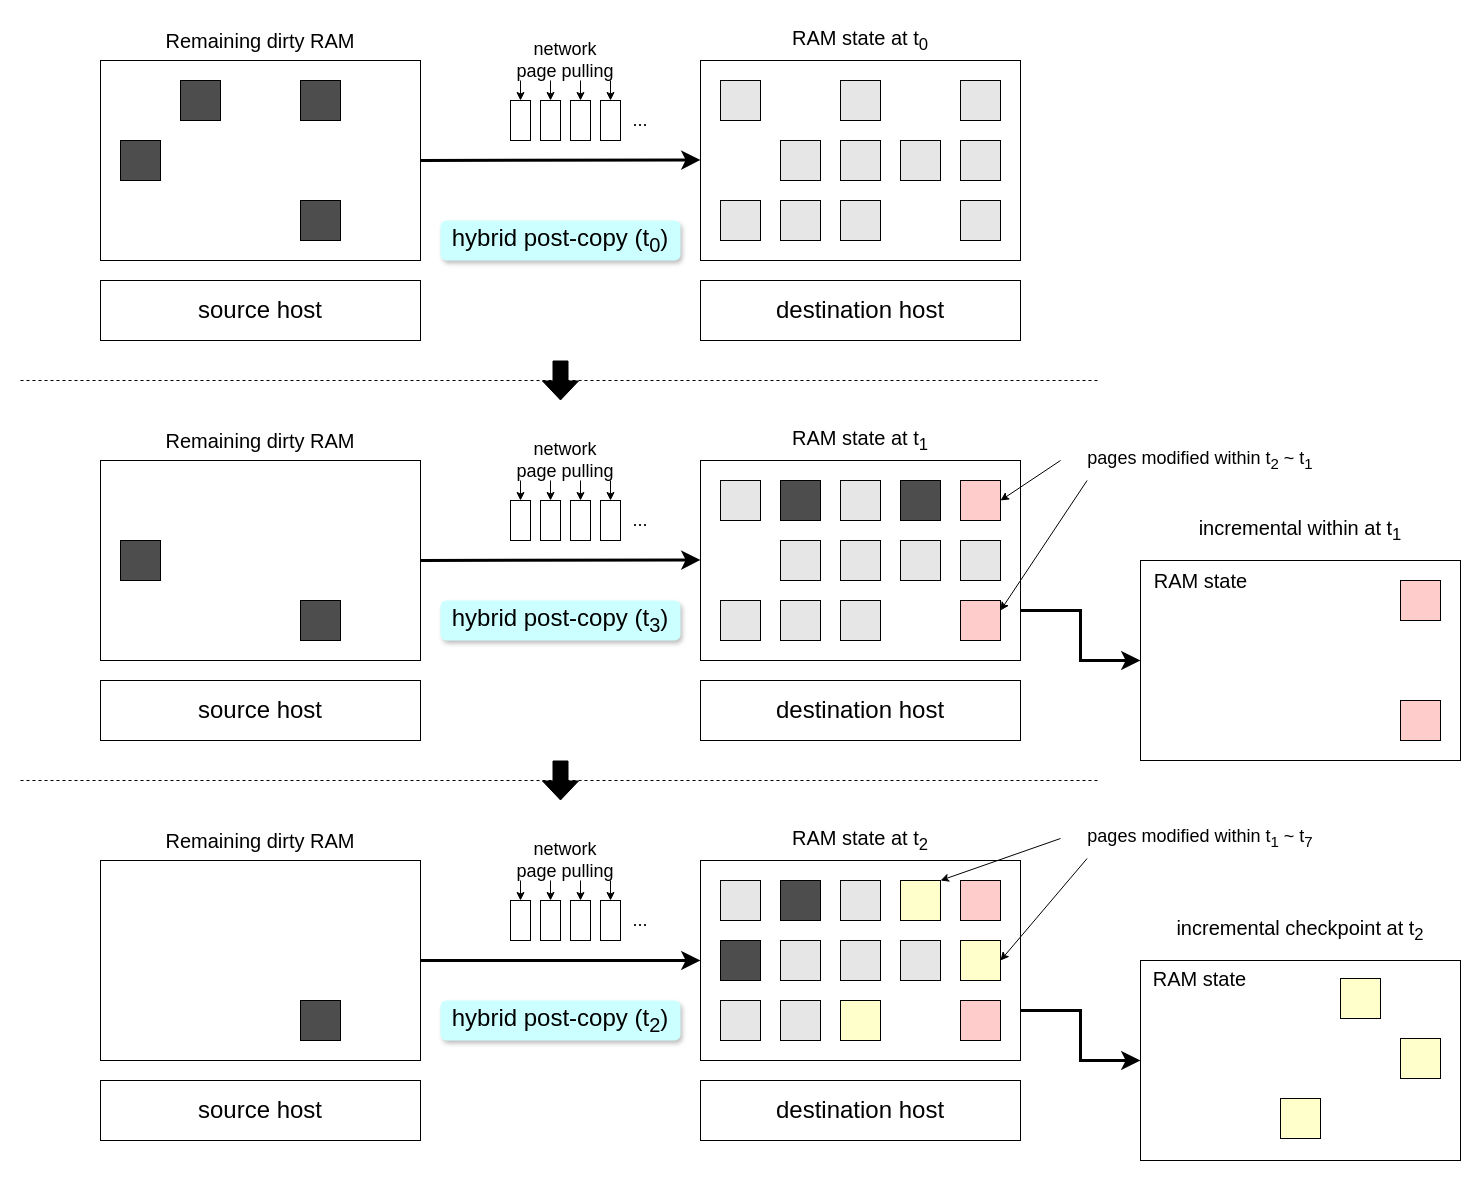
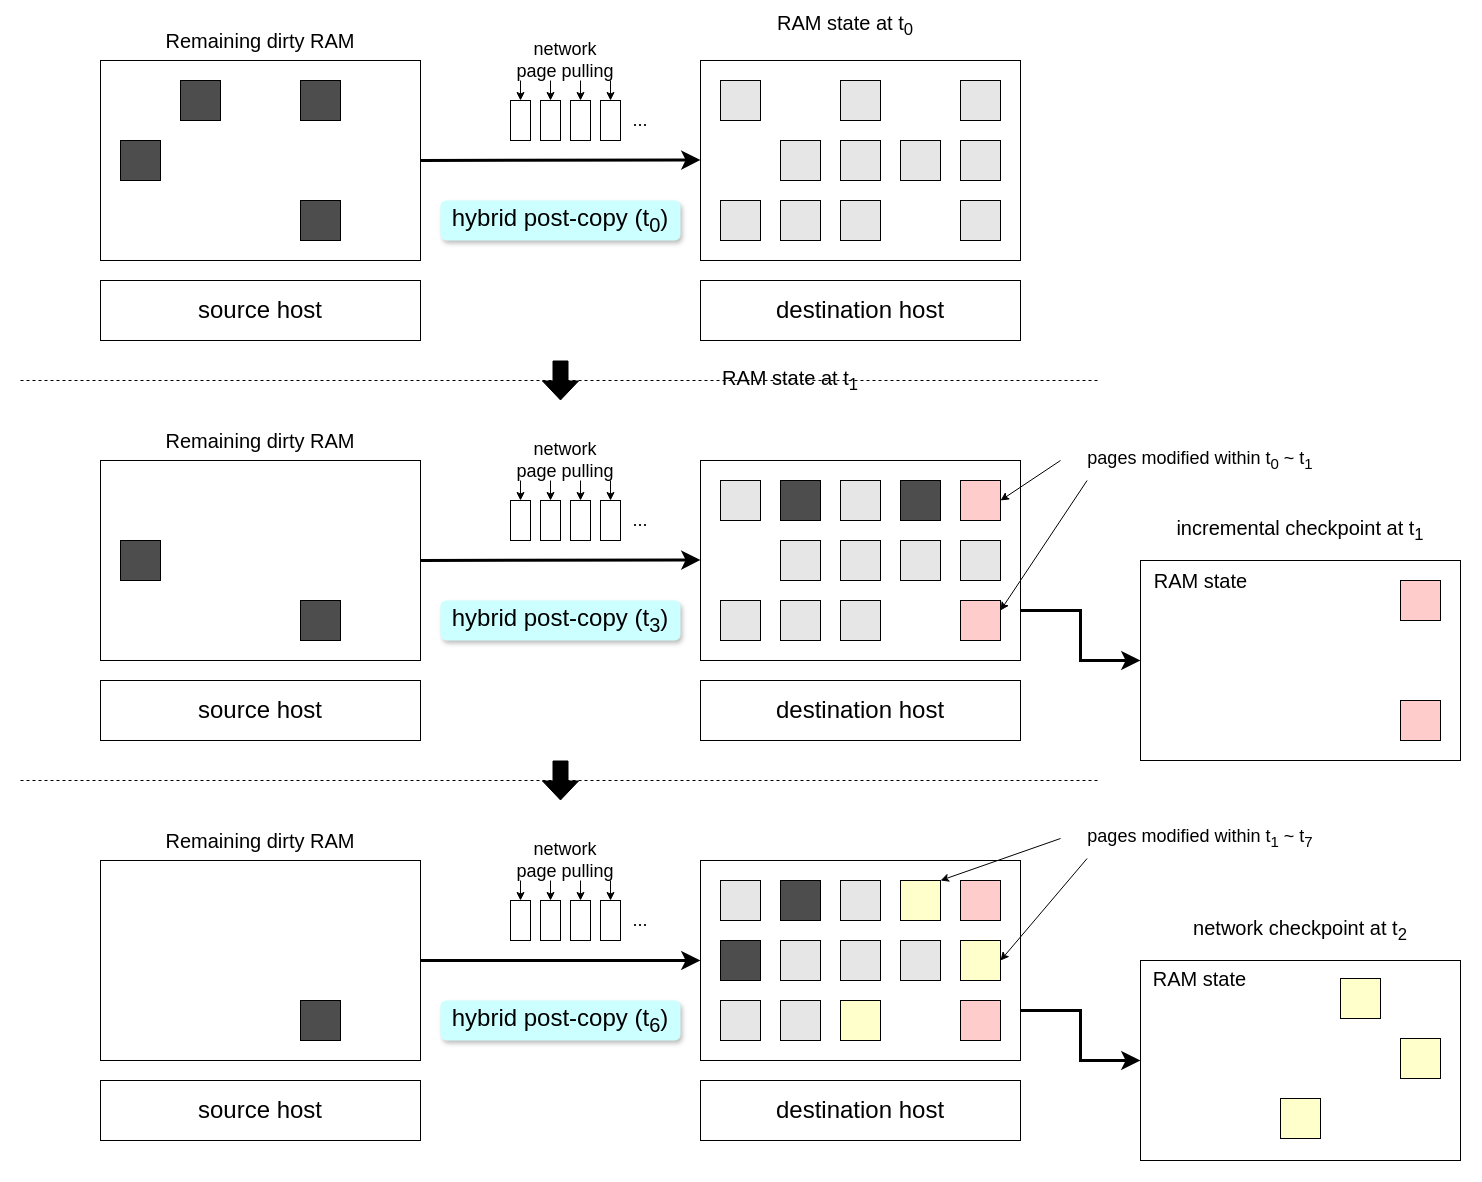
- <mxCell id="24" value="&lt;font style=&quot;font-size: 20px;&quot;&gt;RAM state at t&lt;sub&gt;0&lt;/sub&gt;&lt;/font&gt;" style="text;html=1;strokeColor=none;fillColor=none;align=center;verticalAlign=middle;whiteSpace=wrap;rounded=0;" parent="1" vertex="1"><mxGeometry x="700" y="20" width="320" height="40" as="geometry" /></mxCell>
+ <mxCell id="24" value="&lt;font style=&quot;font-size: 20px;&quot;&gt;RAM state at t&lt;sub&gt;0&lt;/sub&gt;&lt;/font&gt;" style="text;html=1;strokeColor=none;fillColor=none;align=center;verticalAlign=middle;whiteSpace=wrap;rounded=0;" parent="1" vertex="1"><mxGeometry x="685" y="5" width="320" height="40" as="geometry" /></mxCell>
- <mxCell id="25" value="&lt;font style=&quot;font-size: 24px;&quot;&gt;hybrid post-copy (t&lt;sub&gt;0&lt;/sub&gt;)&lt;/font&gt;" style="text;html=1;strokeColor=none;fillColor=#CCFFFF;align=center;verticalAlign=middle;whiteSpace=wrap;rounded=1;shadow=1;" parent="1" vertex="1"><mxGeometry x="440" y="220" width="240" height="40" as="geometry" /></mxCell>
+ <mxCell id="25" value="&lt;font style=&quot;font-size: 24px;&quot;&gt;hybrid post-copy (t&lt;sub&gt;0&lt;/sub&gt;)&lt;/font&gt;" style="text;html=1;strokeColor=none;fillColor=#CCFFFF;align=center;verticalAlign=middle;whiteSpace=wrap;rounded=1;shadow=1;" parent="1" vertex="1"><mxGeometry x="440" y="200" width="240" height="40" as="geometry" /></mxCell>
- <mxCell id="121" value="&lt;font style=&quot;font-size: 20px;&quot;&gt;RAM state at t&lt;sub&gt;1&lt;/sub&gt;&lt;/font&gt;" style="text;html=1;strokeColor=none;fillColor=none;align=center;verticalAlign=middle;whiteSpace=wrap;rounded=0;" parent="1" vertex="1"><mxGeometry x="700" y="420" width="320" height="40" as="geometry" /></mxCell>
+ <mxCell id="121" value="&lt;font style=&quot;font-size: 20px;&quot;&gt;RAM state at t&lt;sub&gt;1&lt;/sub&gt;&lt;/font&gt;" style="text;html=1;strokeColor=none;fillColor=none;align=center;verticalAlign=middle;whiteSpace=wrap;rounded=0;" parent="1" vertex="1"><mxGeometry x="630" y="360" width="320" height="40" as="geometry" /></mxCell>
- <mxCell id="48" value="&lt;font style=&quot;font-size: 18px;&quot;&gt;pages modified within t&lt;sub&gt;2&lt;/sub&gt; ~ t&lt;sub&gt;1&lt;/sub&gt;&lt;br&gt;&lt;/font&gt;" style="text;html=1;strokeColor=none;fillColor=none;align=center;verticalAlign=middle;whiteSpace=wrap;rounded=0;" parent="1" vertex="1"><mxGeometry x="1060" y="440" width="280" height="40" as="geometry" /></mxCell>
+ <mxCell id="48" value="&lt;font style=&quot;font-size: 18px;&quot;&gt;pages modified within t&lt;sub&gt;0&lt;/sub&gt; ~ t&lt;sub&gt;1&lt;/sub&gt;&lt;br&gt;&lt;/font&gt;" style="text;html=1;strokeColor=none;fillColor=none;align=center;verticalAlign=middle;whiteSpace=wrap;rounded=0;" parent="1" vertex="1"><mxGeometry x="1060" y="440" width="280" height="40" as="geometry" /></mxCell>
- <mxCell id="115" value="&lt;font style=&quot;font-size: 20px;&quot;&gt;incremental within at t&lt;sub&gt;1&lt;/sub&gt;&lt;br&gt;&lt;/font&gt;" style="text;html=1;strokeColor=none;fillColor=none;align=center;verticalAlign=middle;whiteSpace=wrap;rounded=0;" parent="1" vertex="1"><mxGeometry x="1140" y="500" width="320" height="60" as="geometry" /></mxCell>
+ <mxCell id="115" value="&lt;font style=&quot;font-size: 20px;&quot;&gt;incremental checkpoint at t&lt;sub&gt;1&lt;/sub&gt;&lt;br&gt;&lt;/font&gt;" style="text;html=1;strokeColor=none;fillColor=none;align=center;verticalAlign=middle;whiteSpace=wrap;rounded=0;" parent="1" vertex="1"><mxGeometry x="1140" y="500" width="320" height="60" as="geometry" /></mxCell>
- <mxCell id="122" value="&lt;font style=&quot;font-size: 20px;&quot;&gt;RAM state at t&lt;sub&gt;2&lt;/sub&gt;&lt;/font&gt;" style="text;html=1;strokeColor=none;fillColor=none;align=center;verticalAlign=middle;whiteSpace=wrap;rounded=0;" parent="1" vertex="1"><mxGeometry x="700" y="820" width="320" height="40" as="geometry" /></mxCell>
- <mxCell id="117" value="&lt;font style=&quot;font-size: 20px;&quot;&gt;incremental checkpoint at t&lt;sub&gt;2&lt;/sub&gt;&lt;br&gt;&lt;/font&gt;" style="text;html=1;strokeColor=none;fillColor=none;align=center;verticalAlign=middle;whiteSpace=wrap;rounded=0;" parent="1" vertex="1"><mxGeometry x="1140" y="900" width="320" height="60" as="geometry" /></mxCell>
+ <mxCell id="117" value="&lt;font style=&quot;font-size: 20px;&quot;&gt;network checkpoint at t&lt;sub&gt;2&lt;/sub&gt;&lt;br&gt;&lt;/font&gt;" style="text;html=1;strokeColor=none;fillColor=none;align=center;verticalAlign=middle;whiteSpace=wrap;rounded=0;" parent="1" vertex="1"><mxGeometry x="1140" y="900" width="320" height="60" as="geometry" /></mxCell>
- <mxCell id="95" value="&lt;font style=&quot;font-size: 24px;&quot;&gt;hybrid post-copy (t&lt;sub&gt;2&lt;/sub&gt;)&lt;/font&gt;" style="text;html=1;strokeColor=none;fillColor=#CCFFFF;align=center;verticalAlign=middle;whiteSpace=wrap;rounded=1;shadow=1;" parent="1" vertex="1"><mxGeometry x="440" y="1000" width="240" height="40" as="geometry" /></mxCell>
+ <mxCell id="95" value="&lt;font style=&quot;font-size: 24px;&quot;&gt;hybrid post-copy (t&lt;sub&gt;6&lt;/sub&gt;)&lt;/font&gt;" style="text;html=1;strokeColor=none;fillColor=#CCFFFF;align=center;verticalAlign=middle;whiteSpace=wrap;rounded=1;shadow=1;" parent="1" vertex="1"><mxGeometry x="440" y="1000" width="240" height="40" as="geometry" /></mxCell>
